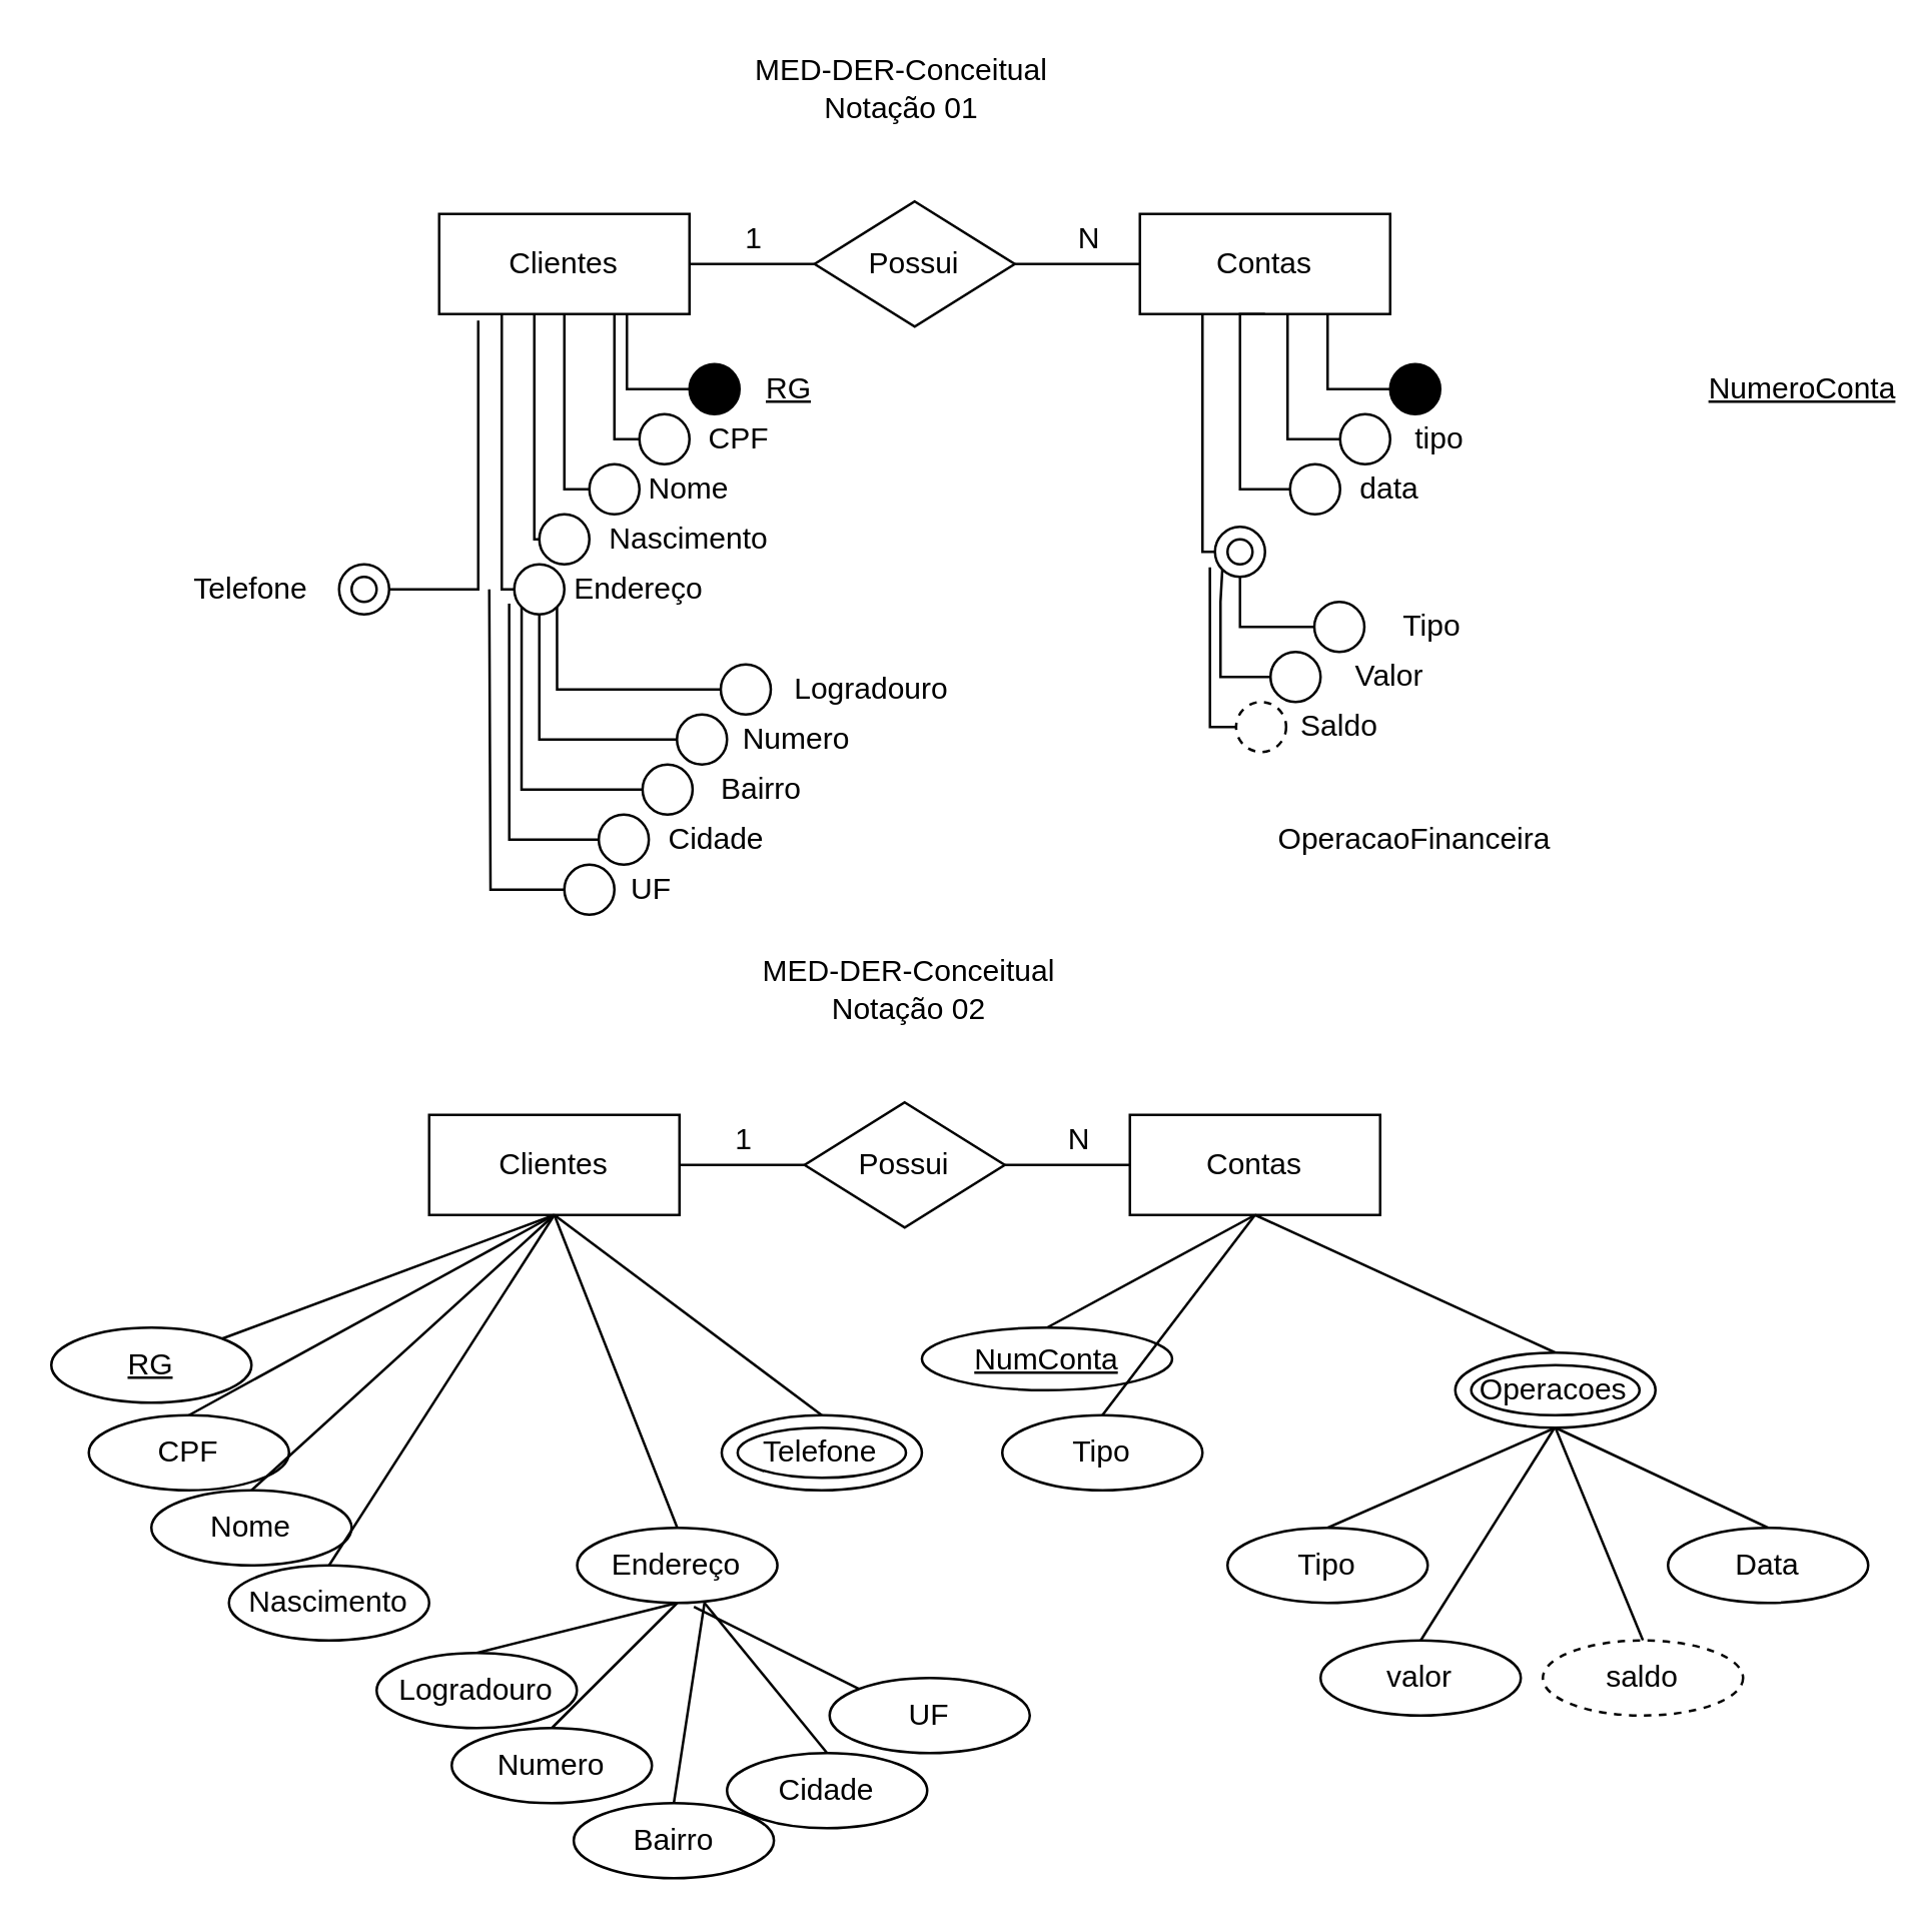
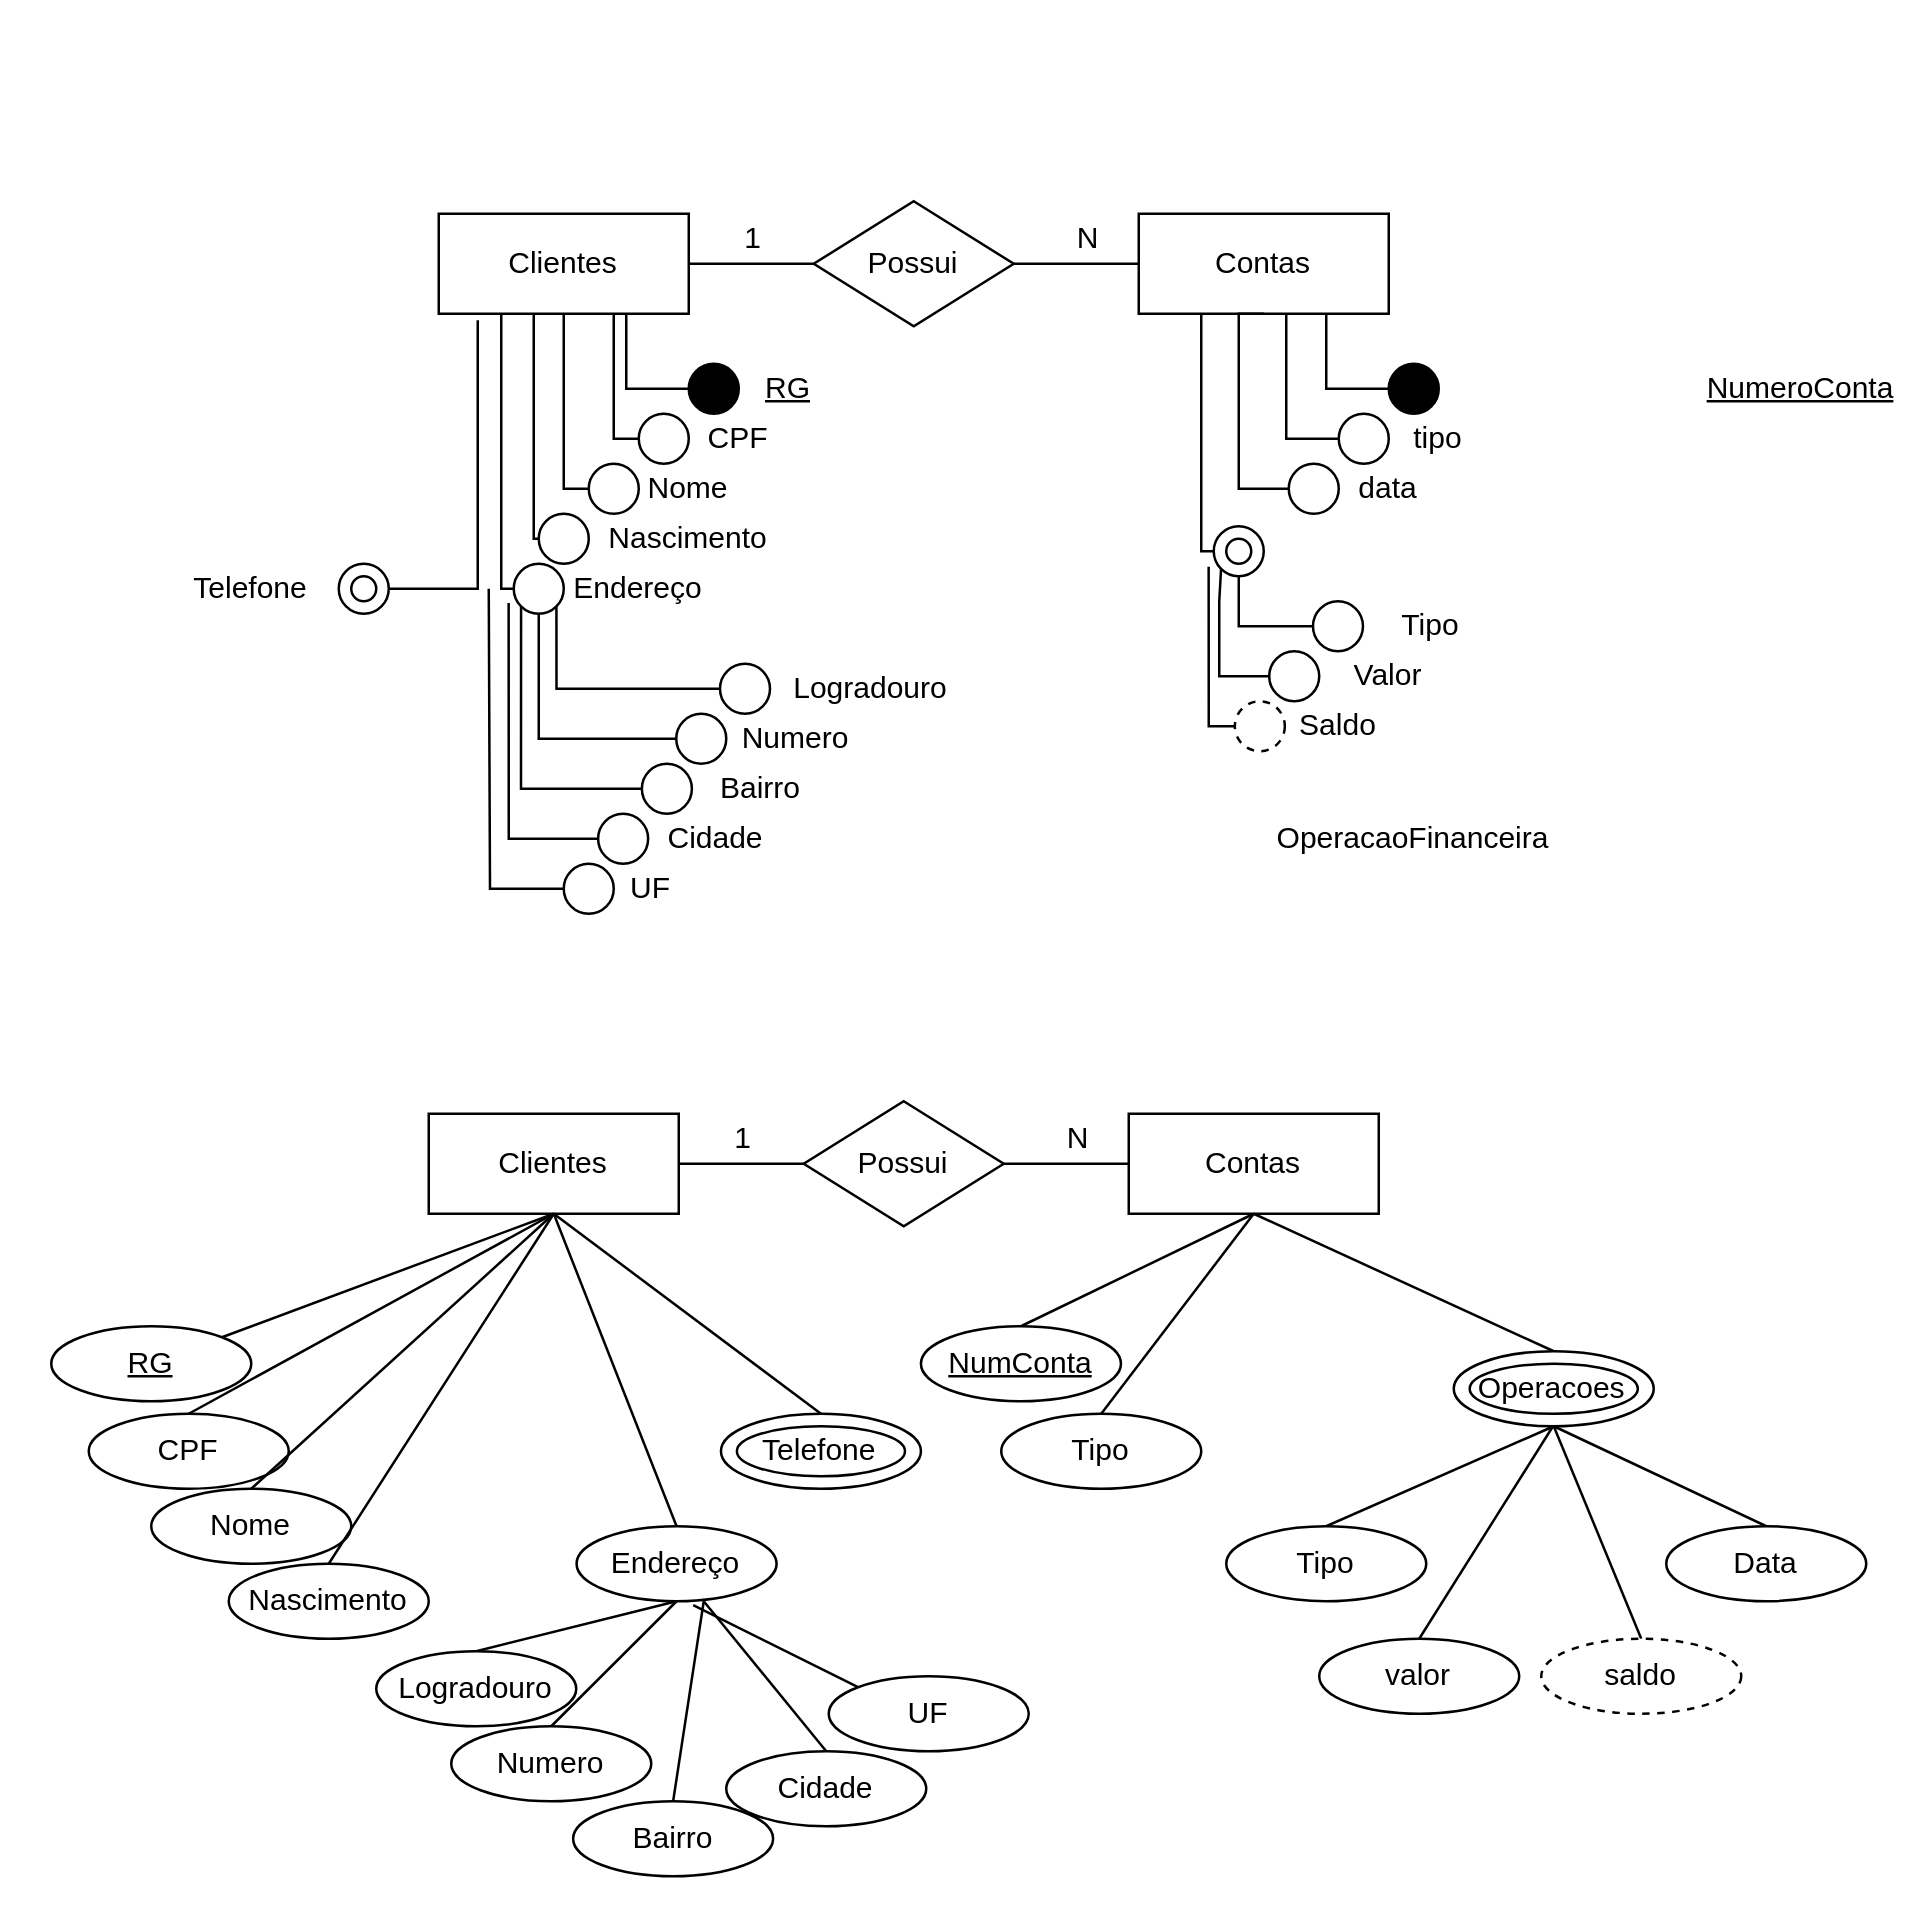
- <mxCell id="72" value="MED-DER-Conceitual&lt;br&gt;Notação 01" style="text;html=1;strokeColor=none;fillColor=none;align=center;verticalAlign=middle;whiteSpace=wrap;rounded=0;dashed=1;" vertex="1" parent="1"><mxGeometry x="287.25" y="20" width="146.25" height="30" as="geometry" /></mxCell>
- <mxCell id="73" value="MED-DER-Conceitual&lt;br&gt;Notação 02" style="text;html=1;strokeColor=none;fillColor=none;align=center;verticalAlign=middle;whiteSpace=wrap;rounded=0;dashed=1;" vertex="1" parent="1"><mxGeometry x="289.75" y="380" width="146.25" height="30" as="geometry" /></mxCell>
- <mxCell id="98" value="NumConta" style="ellipse;whiteSpace=wrap;html=1;fillColor=#FFFFFF;fontStyle=4" vertex="1" parent="1"><mxGeometry x="367.88" y="530" width="100" height="25" as="geometry" /></mxCell>
+ <mxCell id="98" value="NumConta" style="ellipse;whiteSpace=wrap;html=1;fillColor=#FFFFFF;fontStyle=4" vertex="1" parent="1"><mxGeometry x="367.88" y="530" width="80" height="30" as="geometry" /></mxCell>
